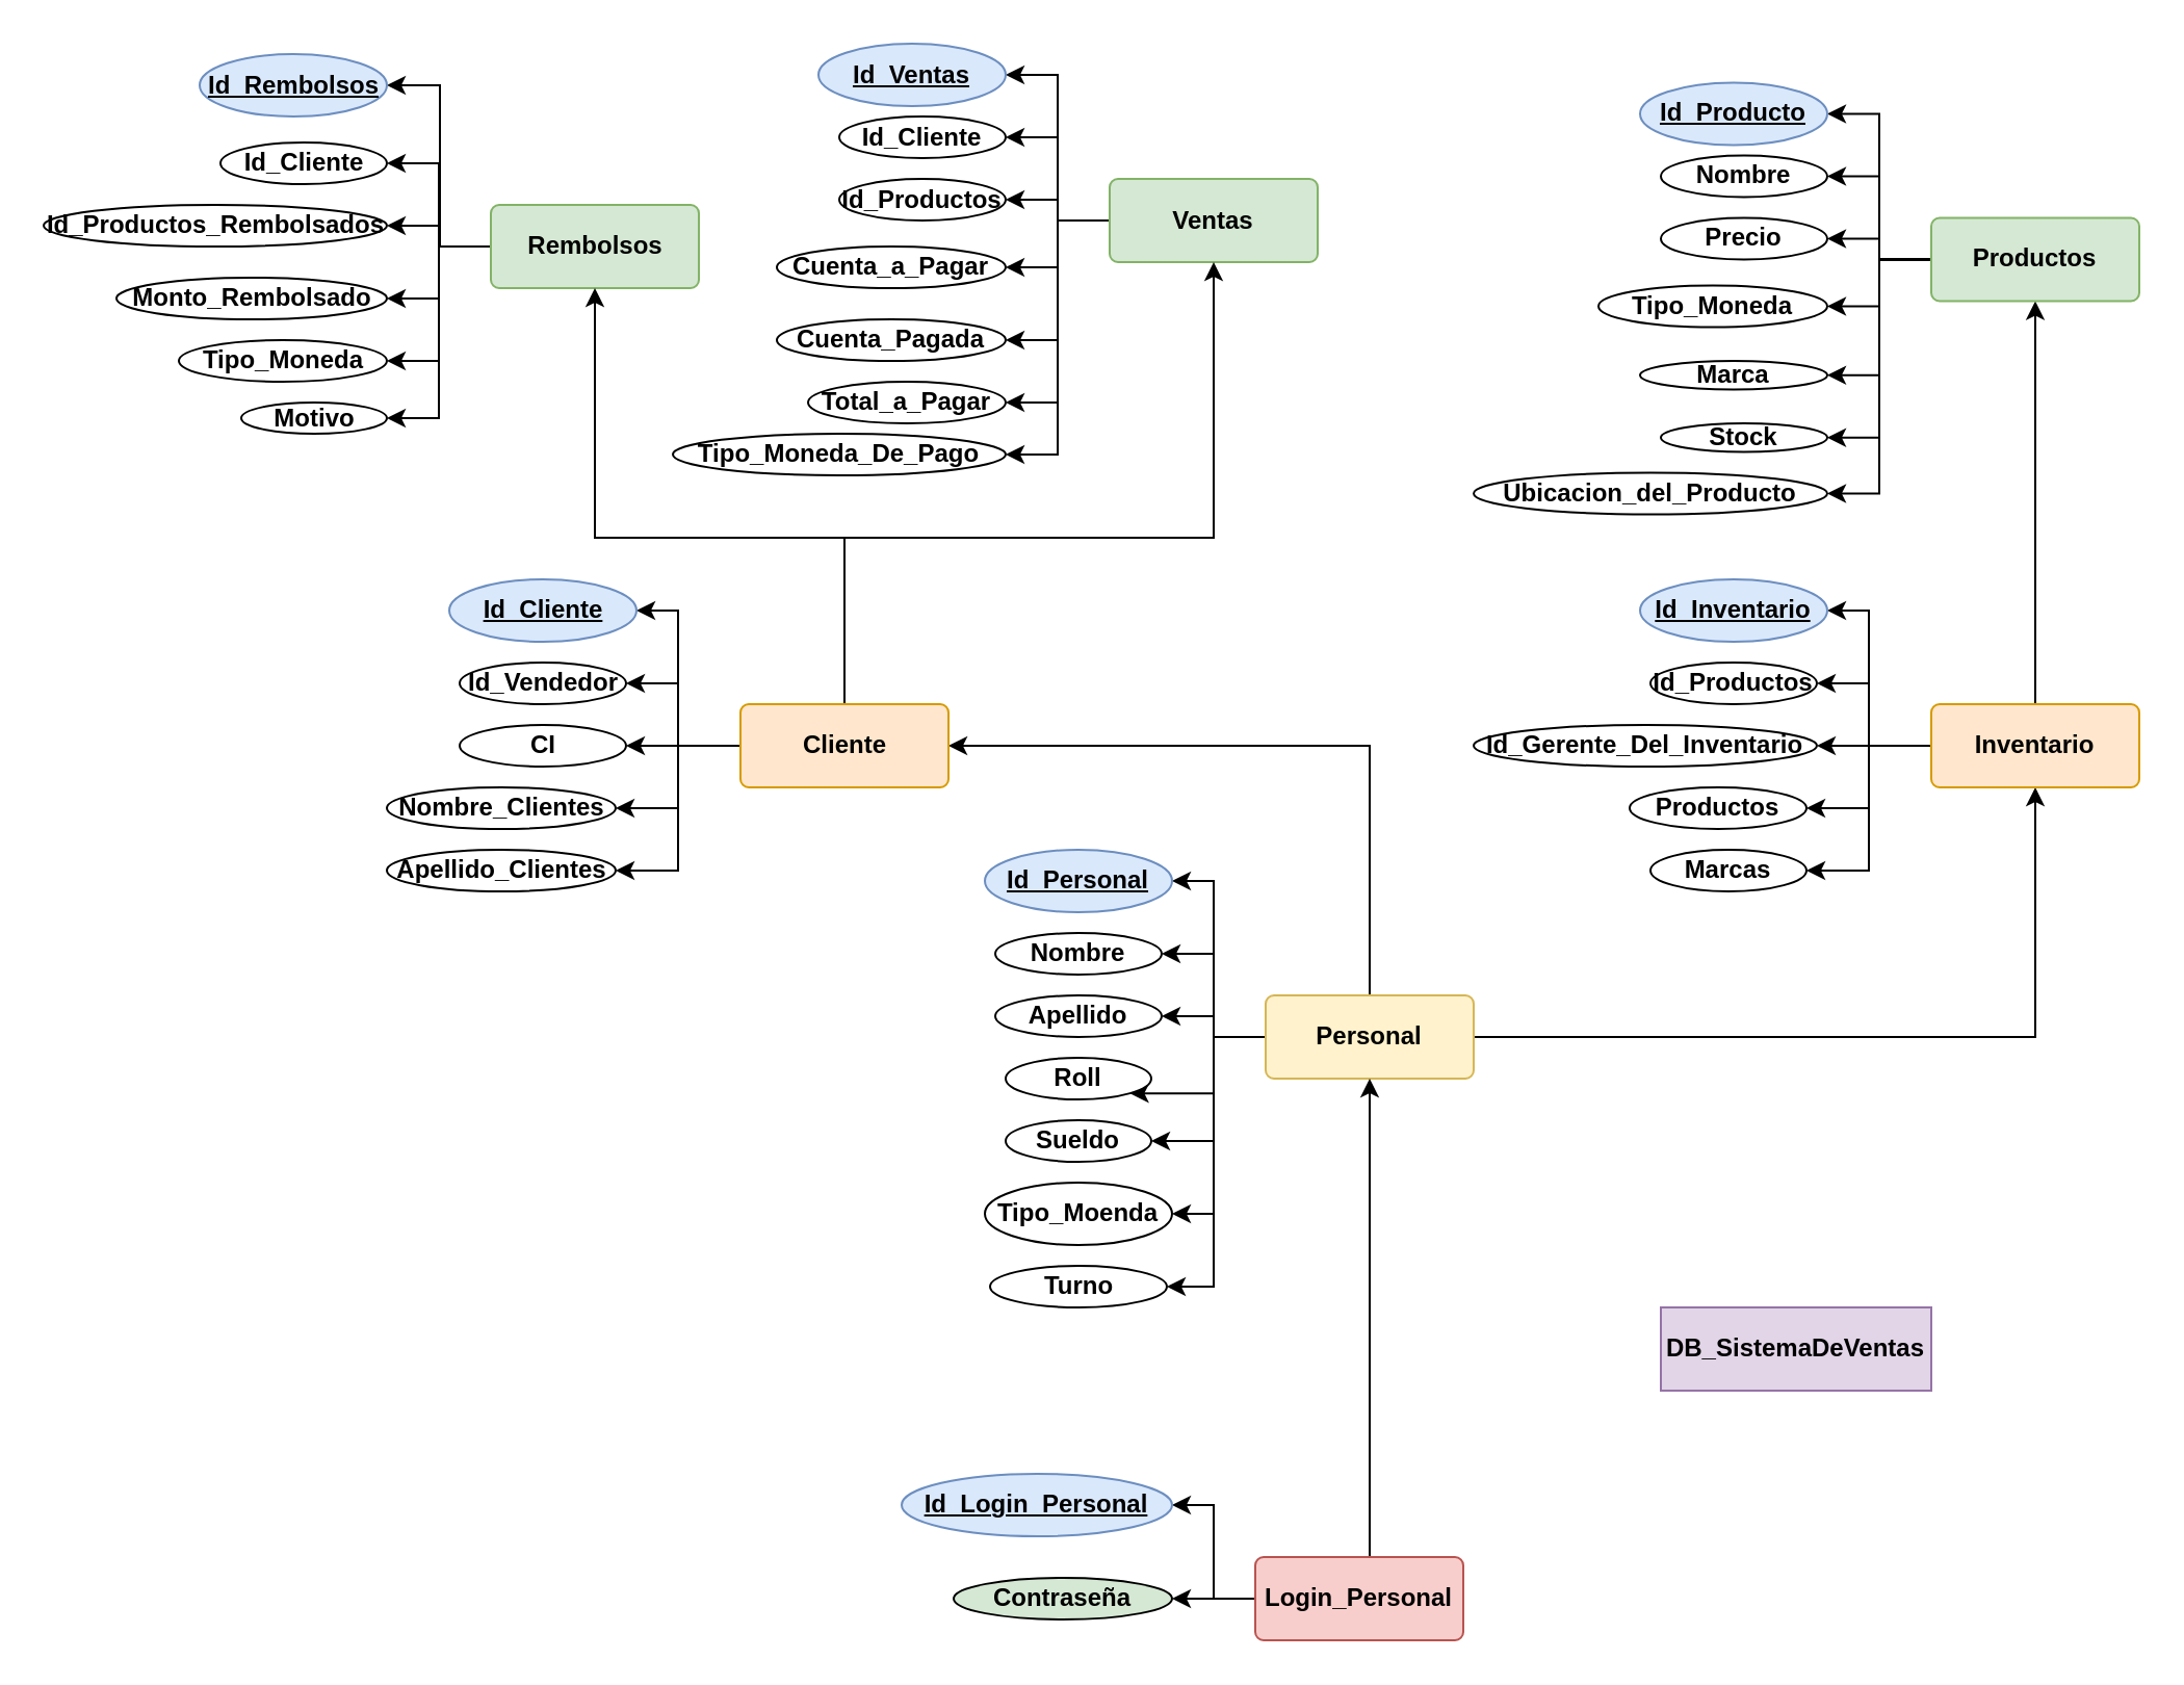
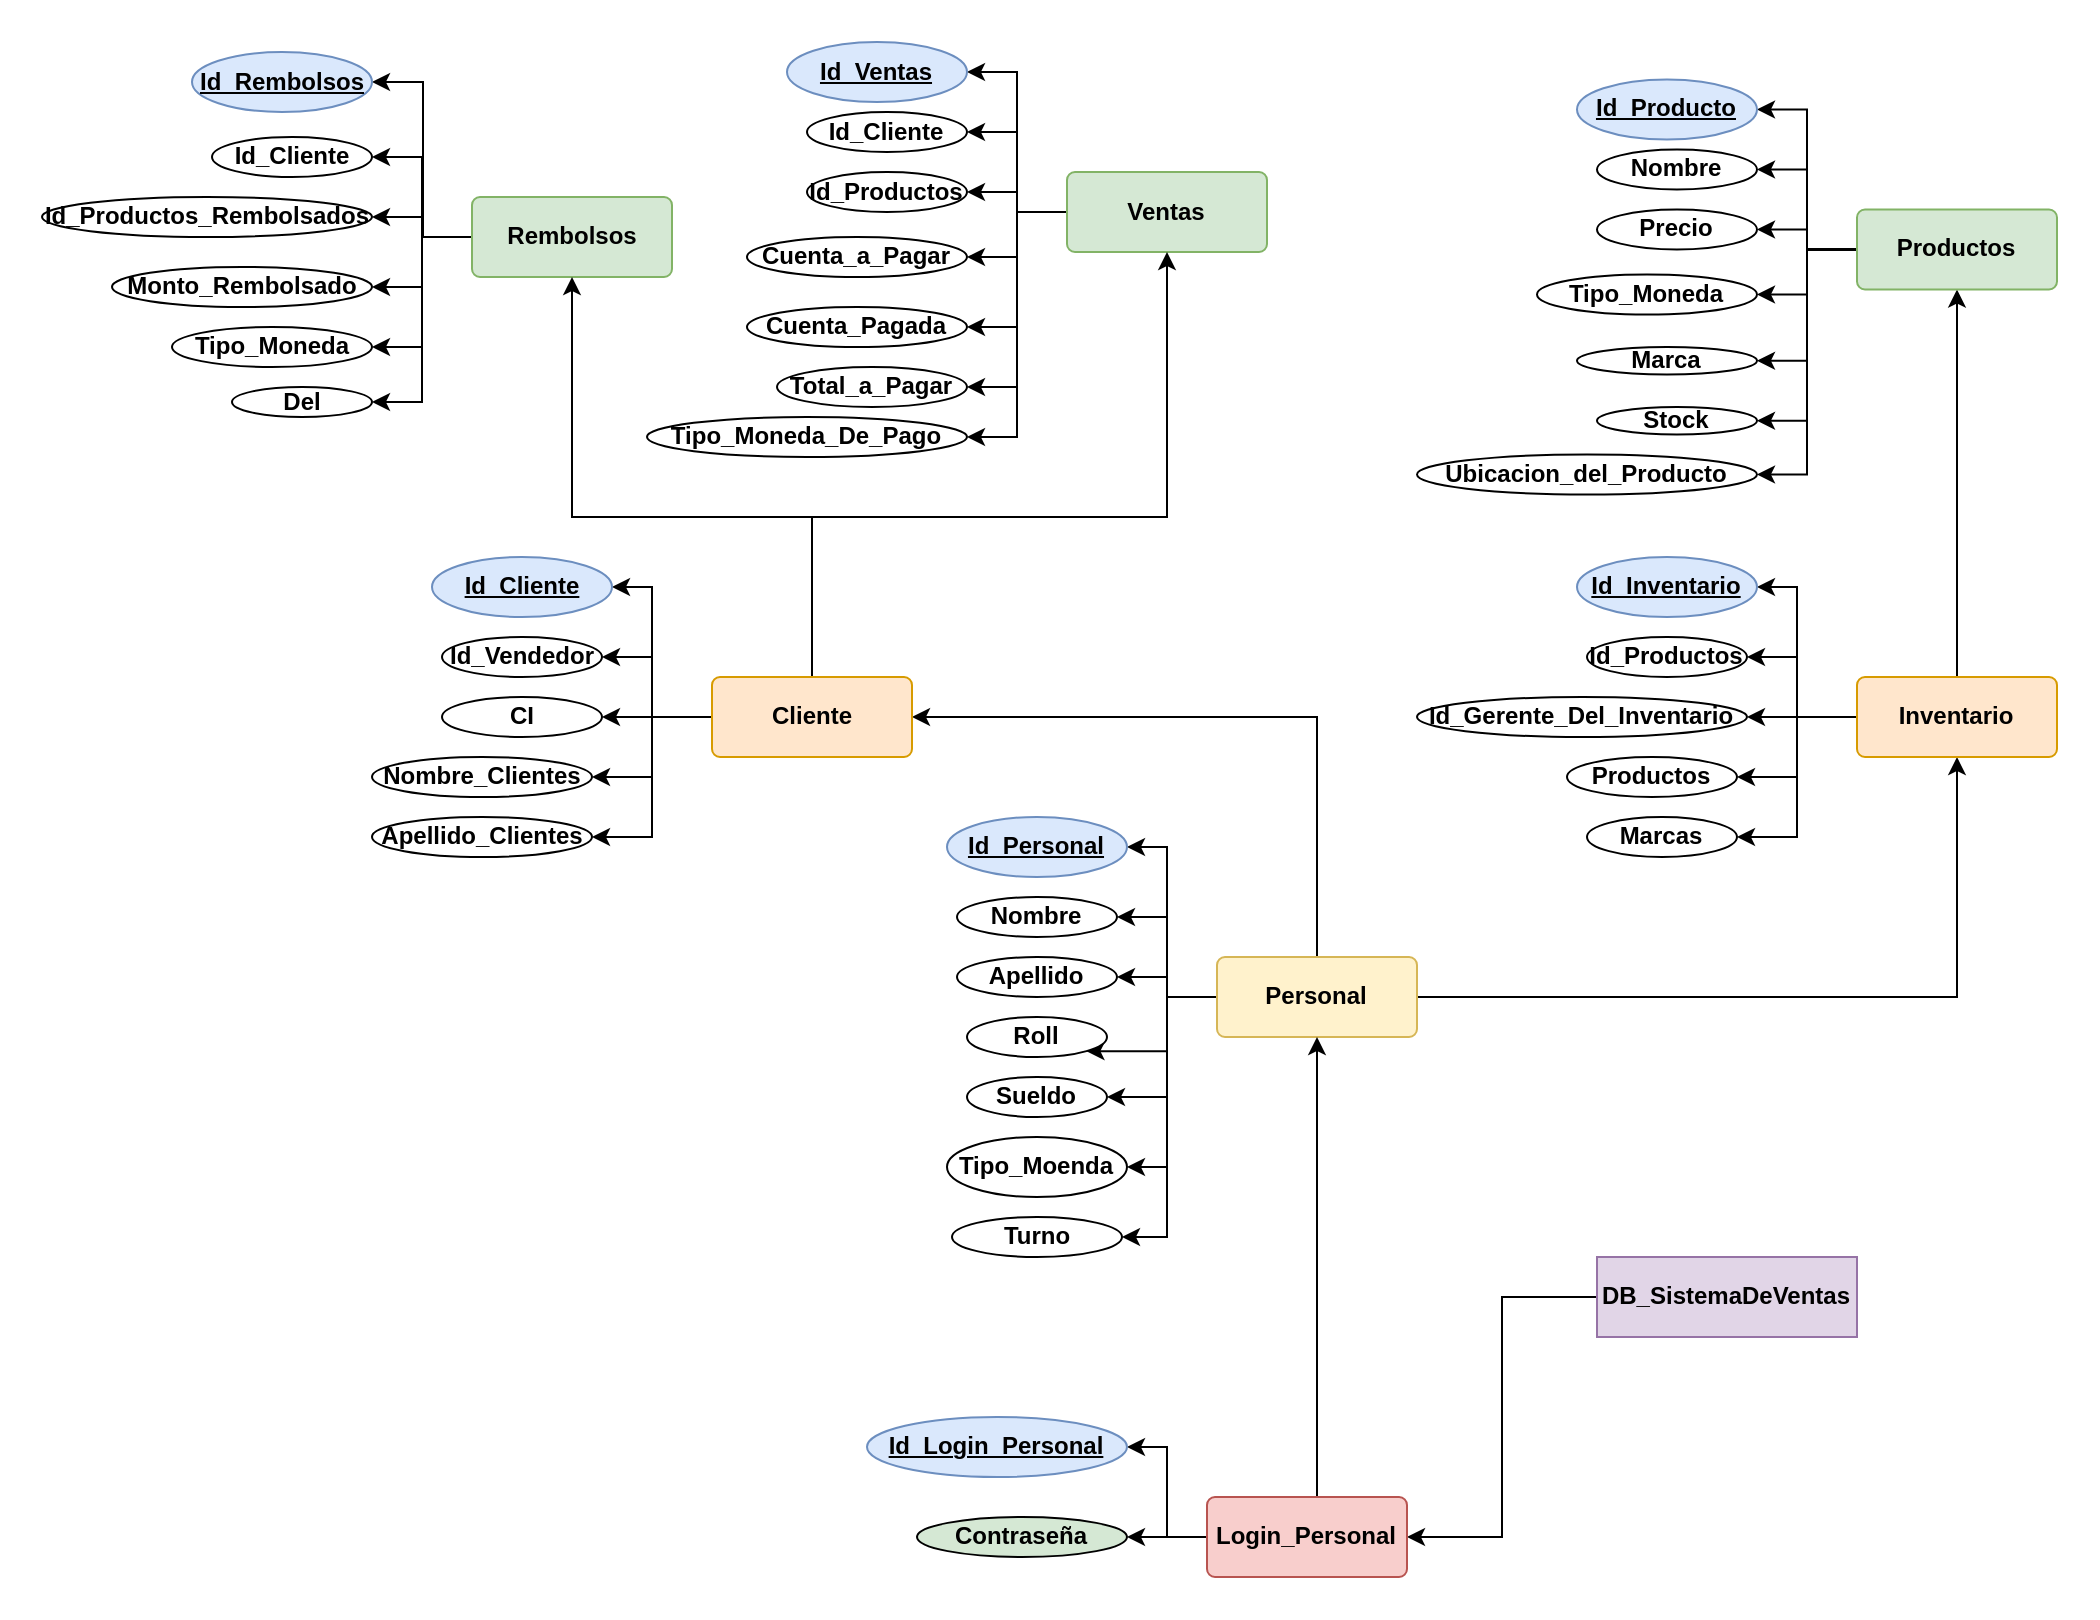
- <mxCell id="39" value="Motivo" style="ellipse;whiteSpace=wrap;html=1;align=center;fontStyle=1" vertex="1" parent="1"><mxGeometry x="115.5" y="193" width="70" height="15" as="geometry" /></mxCell>
+ <mxCell id="39" value="Del" style="ellipse;whiteSpace=wrap;html=1;align=center;fontStyle=1" vertex="1" parent="1"><mxGeometry x="115.5" y="193" width="70" height="15" as="geometry" /></mxCell>
+ <mxCell id="2" style="edgeStyle=orthogonalEdgeStyle;rounded=0;orthogonalLoop=1;jettySize=auto;html=1;exitX=0;exitY=0.5;exitDx=0;exitDy=0;entryX=1;entryY=0.5;entryDx=0;entryDy=0;" edge="1" parent="1" source="3" target="17"><mxGeometry relative="1" as="geometry" /></mxCell>
